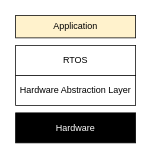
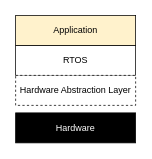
- <mxCell id="4" value="Application" style="rounded=0;whiteSpace=wrap;html=1;strokeColor=#000000;fillColor=#fff2cc;" parent="1" vertex="1"><mxGeometry x="20" y="20" width="160" height="30" as="geometry" /></mxCell>
+ <mxCell id="4" value="Application" style="rounded=0;whiteSpace=wrap;html=1;strokeColor=#000000;fillColor=#fff2cc;" parent="1" vertex="1"><mxGeometry x="20" y="20" width="160" height="40" as="geometry" /></mxCell>
- <mxCell id="5" value="Hardware Abstraction Layer" style="rounded=0;whiteSpace=wrap;html=1;strokeColor=#050505;fillColor=#FFFFFF;fontColor=#000000;" vertex="1" parent="1"><mxGeometry x="20" y="100" width="160" height="40" as="geometry" /></mxCell>
+ <mxCell id="5" value="Hardware Abstraction Layer" style="rounded=0;whiteSpace=wrap;html=1;strokeColor=#050505;fillColor=#FFFFFF;fontColor=#000000;dashed=1;" vertex="1" parent="1"><mxGeometry x="20" y="100" width="160" height="40" as="geometry" /></mxCell>
